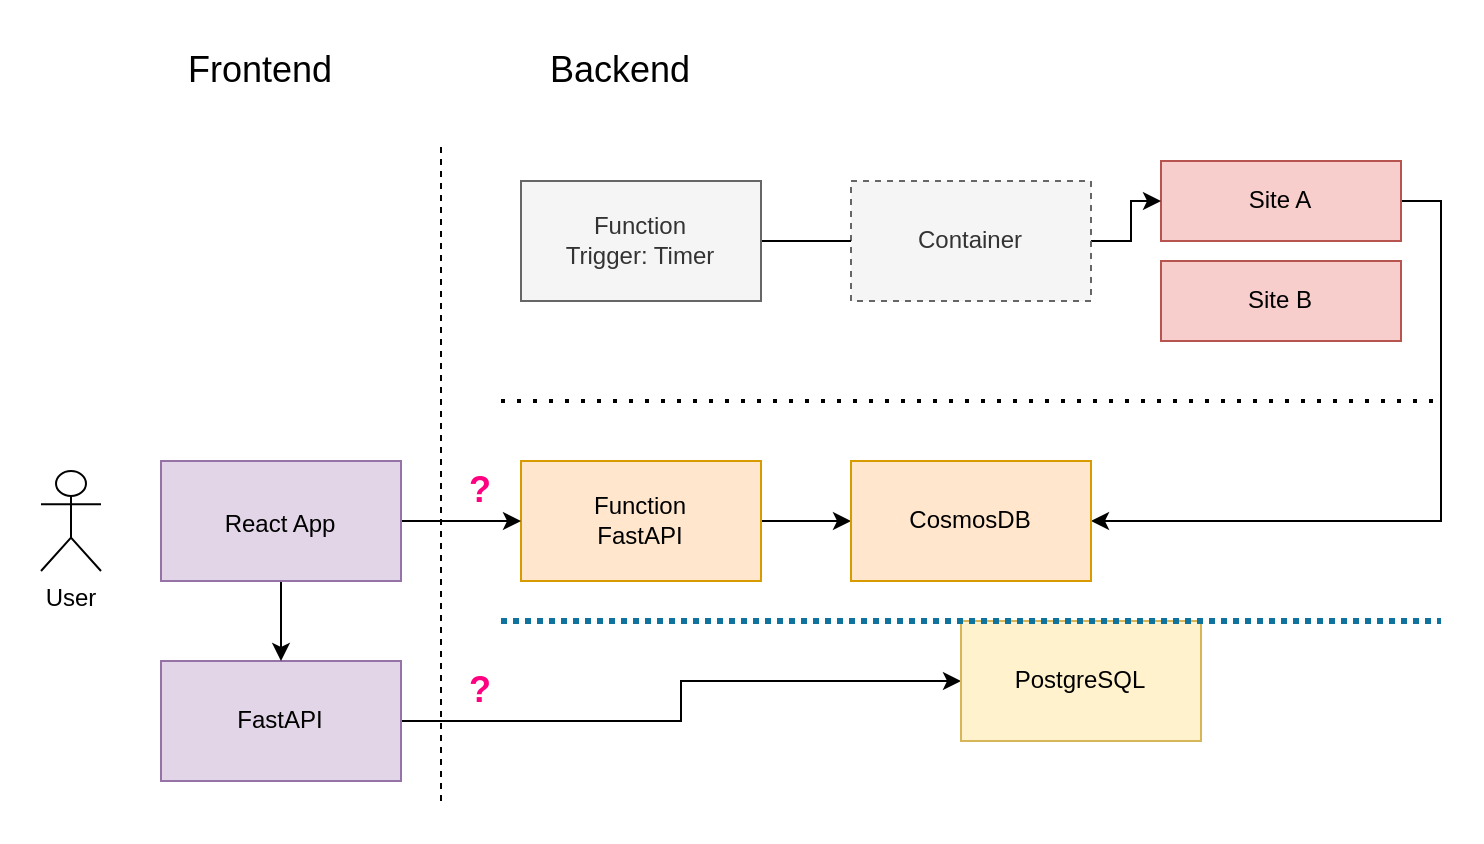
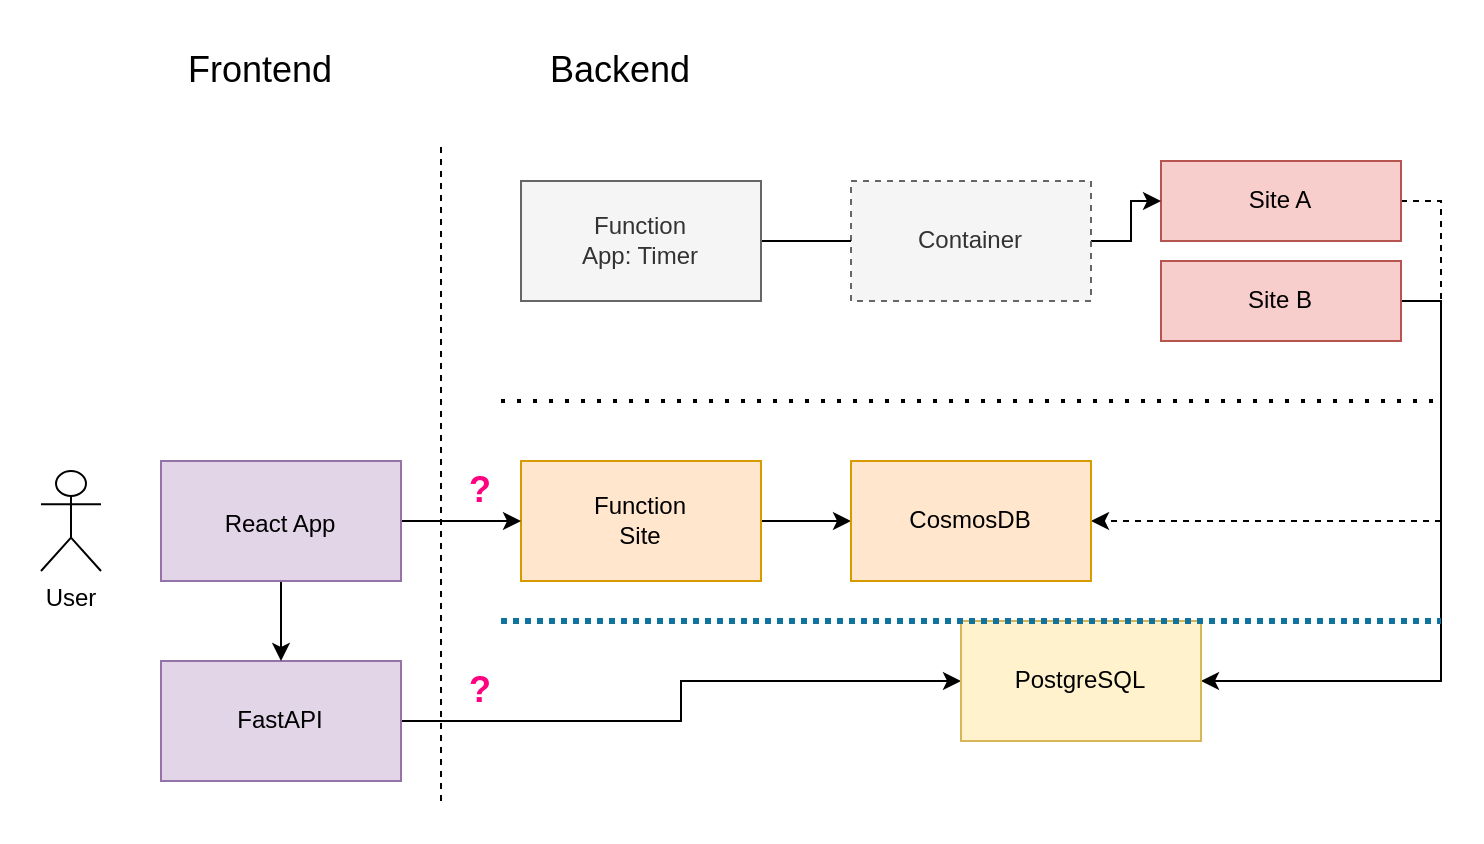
- <mxCell id="13" value="Function&lt;br&gt;Trigger: Timer" style="rounded=0;whiteSpace=wrap;html=1;fillColor=#f5f5f5;fontColor=#333333;strokeColor=#666666;" vertex="1" parent="1"><mxGeometry x="260" y="90" width="120" height="60" as="geometry" /></mxCell>
+ <mxCell id="13" value="Function&lt;br&gt;App: Timer" style="rounded=0;whiteSpace=wrap;html=1;fillColor=#f5f5f5;fontColor=#333333;strokeColor=#666666;" vertex="1" parent="1"><mxGeometry x="260" y="90" width="120" height="60" as="geometry" /></mxCell>
- <mxCell id="16" value="Function&lt;br&gt;FastAPI" style="rounded=0;whiteSpace=wrap;html=1;fillColor=#ffe6cc;strokeColor=#d79b00;" vertex="1" parent="1"><mxGeometry x="260" y="230" width="120" height="60" as="geometry" /></mxCell>
+ <mxCell id="16" value="Function&lt;br&gt;Site" style="rounded=0;whiteSpace=wrap;html=1;fillColor=#ffe6cc;strokeColor=#d79b00;" vertex="1" parent="1"><mxGeometry x="260" y="230" width="120" height="60" as="geometry" /></mxCell>
- <mxCell id="2" style="edgeStyle=orthogonalEdgeStyle;rounded=0;orthogonalLoop=1;jettySize=auto;html=1;exitX=1;exitY=0.5;exitDx=0;exitDy=0;entryX=1;entryY=0.5;entryDx=0;entryDy=0;" edge="1" parent="1" source="3" target="17"><mxGeometry relative="1" as="geometry" /></mxCell>
+ <mxCell id="2" style="edgeStyle=orthogonalEdgeStyle;rounded=0;orthogonalLoop=1;jettySize=auto;html=1;exitX=1;exitY=0.5;exitDx=0;exitDy=0;entryX=1;entryY=0.5;entryDx=0;entryDy=0;dashed=1;" edge="1" parent="1" source="3" target="17"><mxGeometry relative="1" as="geometry" /></mxCell>
+ <mxCell id="4" style="edgeStyle=orthogonalEdgeStyle;rounded=0;orthogonalLoop=1;jettySize=auto;html=1;exitX=1;exitY=0.5;exitDx=0;exitDy=0;entryX=1;entryY=0.5;entryDx=0;entryDy=0;strokeWidth=1;fontSize=18;" edge="1" parent="1" source="5" target="9"><mxGeometry relative="1" as="geometry" /></mxCell>
